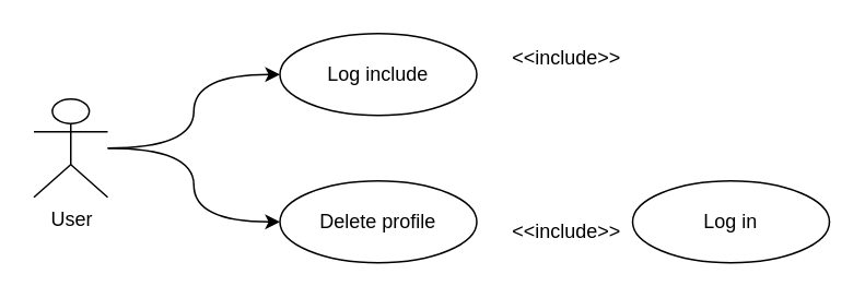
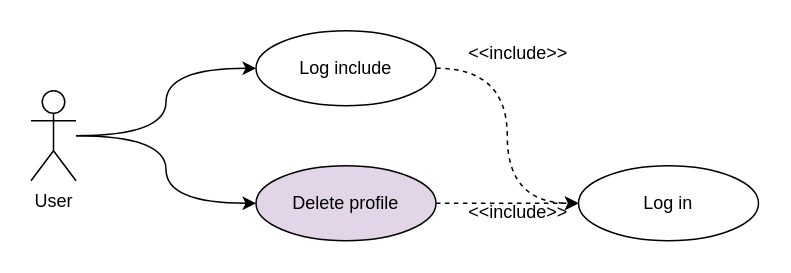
+ <mxCell id="6" style="edgeStyle=orthogonalEdgeStyle;rounded=0;orthogonalLoop=1;jettySize=auto;html=1;entryX=0;entryY=0.5;entryDx=0;entryDy=0;curved=1;dashed=1;" edge="1" parent="1" source="7" target="5"><mxGeometry relative="1" as="geometry" /></mxCell>
- <mxCell id="4" value="User" style="shape=umlActor;verticalLabelPosition=bottom;verticalAlign=top;html=1;outlineConnect=0;" vertex="1" parent="1"><mxGeometry x="20" y="60" width="45" height="60" as="geometry" /></mxCell>
+ <mxCell id="4" value="User" style="shape=umlActor;verticalLabelPosition=bottom;verticalAlign=top;html=1;outlineConnect=0;" vertex="1" parent="1"><mxGeometry x="20" y="60" width="30" height="60" as="geometry" /></mxCell>
- <mxCell id="9" value="Delete profile" style="ellipse;whiteSpace=wrap;html=1;" vertex="1" parent="1"><mxGeometry x="170" y="110" width="120" height="50" as="geometry" /></mxCell>
+ <mxCell id="9" value="Delete profile" style="ellipse;whiteSpace=wrap;html=1;fillColor=#e1d5e7;" vertex="1" parent="1"><mxGeometry x="170" y="110" width="120" height="50" as="geometry" /></mxCell>
+ <mxCell id="8" style="edgeStyle=orthogonalEdgeStyle;rounded=0;orthogonalLoop=1;jettySize=auto;html=1;entryX=0;entryY=0.5;entryDx=0;entryDy=0;curved=1;dashed=1;" edge="1" parent="1" source="9" target="5"><mxGeometry relative="1" as="geometry" /></mxCell>
